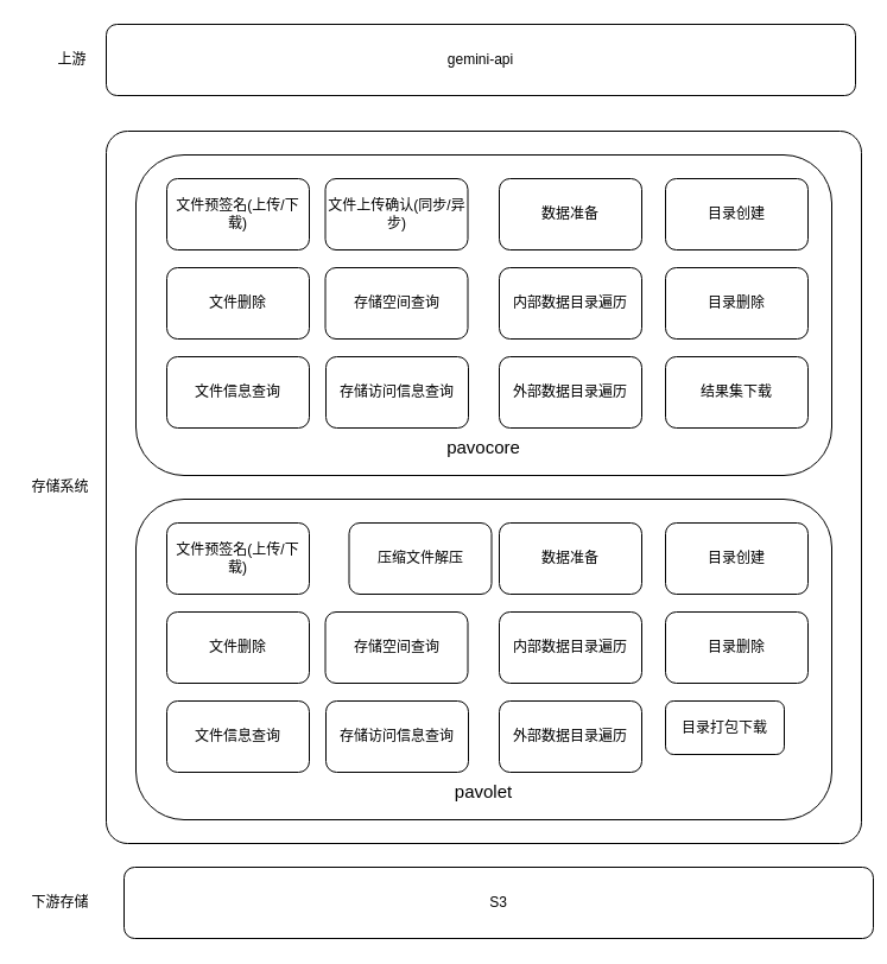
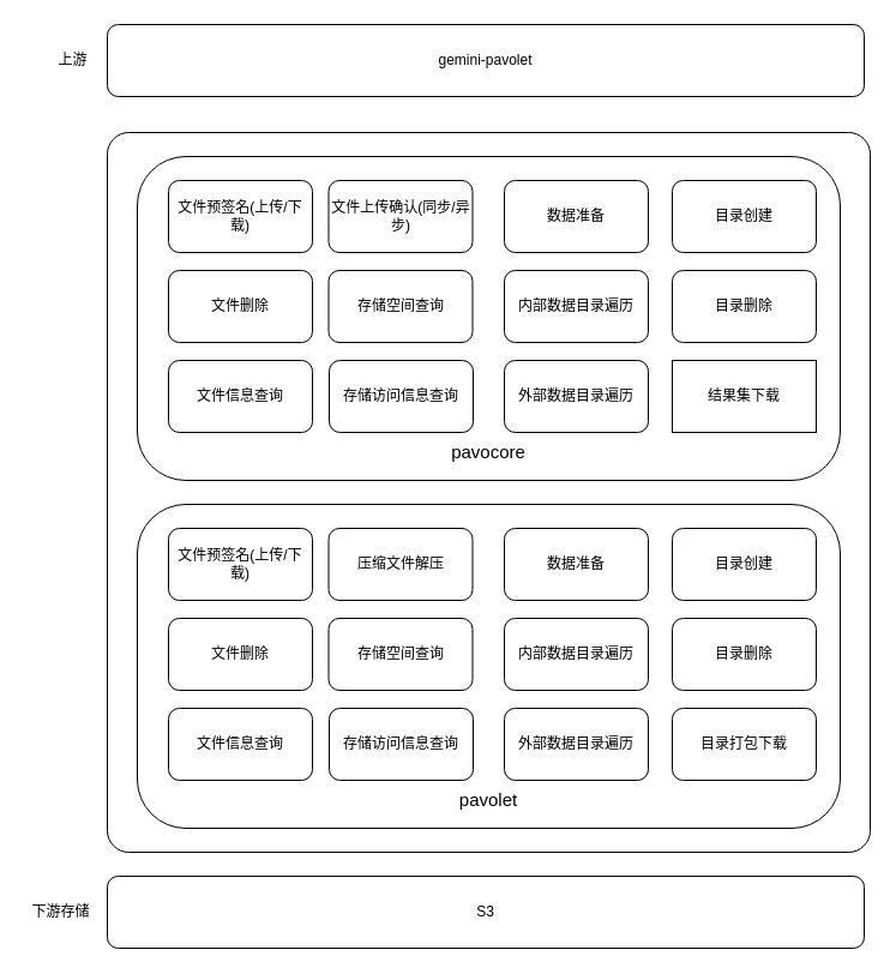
- <mxCell id="4" value="gemini-api" style="rounded=1;whiteSpace=wrap;html=1;" vertex="1" parent="1"><mxGeometry x="89" y="20" width="631" height="60" as="geometry" /></mxCell>
+ <mxCell id="4" value="gemini-pavolet" style="rounded=1;whiteSpace=wrap;html=1;" vertex="1" parent="1"><mxGeometry x="89" y="20" width="631" height="60" as="geometry" /></mxCell>
- <mxCell id="17" value="结果集下载" style="rounded=1;whiteSpace=wrap;html=1;" vertex="1" parent="1"><mxGeometry x="560" y="300" width="120" height="60" as="geometry" /></mxCell>
+ <mxCell id="17" value="结果集下载" style="whiteSpace=wrap;html=1;rounded=0;" vertex="1" parent="1"><mxGeometry x="560" y="300" width="120" height="60" as="geometry" /></mxCell>
- <mxCell id="32" value="存储系统" style="text;html=1;align=center;verticalAlign=middle;resizable=0;points=[];autosize=1;" vertex="1" parent="1"><mxGeometry x="20" y="400" width="60" height="20" as="geometry" /></mxCell>
- <mxCell id="20" value="压缩文件解压" style="rounded=1;whiteSpace=wrap;html=1;" vertex="1" parent="1"><mxGeometry x="293.5" y="440" width="120" height="60" as="geometry" /></mxCell>
+ <mxCell id="20" value="压缩文件解压" style="rounded=1;whiteSpace=wrap;html=1;" vertex="1" parent="1"><mxGeometry x="273.5" y="440" width="120" height="60" as="geometry" /></mxCell>
- <mxCell id="30" value="目录打包下载" style="rounded=1;whiteSpace=wrap;html=1;" vertex="1" parent="1"><mxGeometry x="560" y="590" width="100" height="45" as="geometry" /></mxCell>
+ <mxCell id="30" value="目录打包下载" style="rounded=1;whiteSpace=wrap;html=1;" vertex="1" parent="1"><mxGeometry x="560" y="590" width="120" height="60" as="geometry" /></mxCell>
- <mxCell id="31" value="S3" style="rounded=1;whiteSpace=wrap;html=1;" vertex="1" parent="1"><mxGeometry x="104" y="730" width="631" height="60" as="geometry" /></mxCell>
+ <mxCell id="31" value="S3" style="rounded=1;whiteSpace=wrap;html=1;" vertex="1" parent="1"><mxGeometry x="89" y="730" width="631" height="60" as="geometry" /></mxCell>
